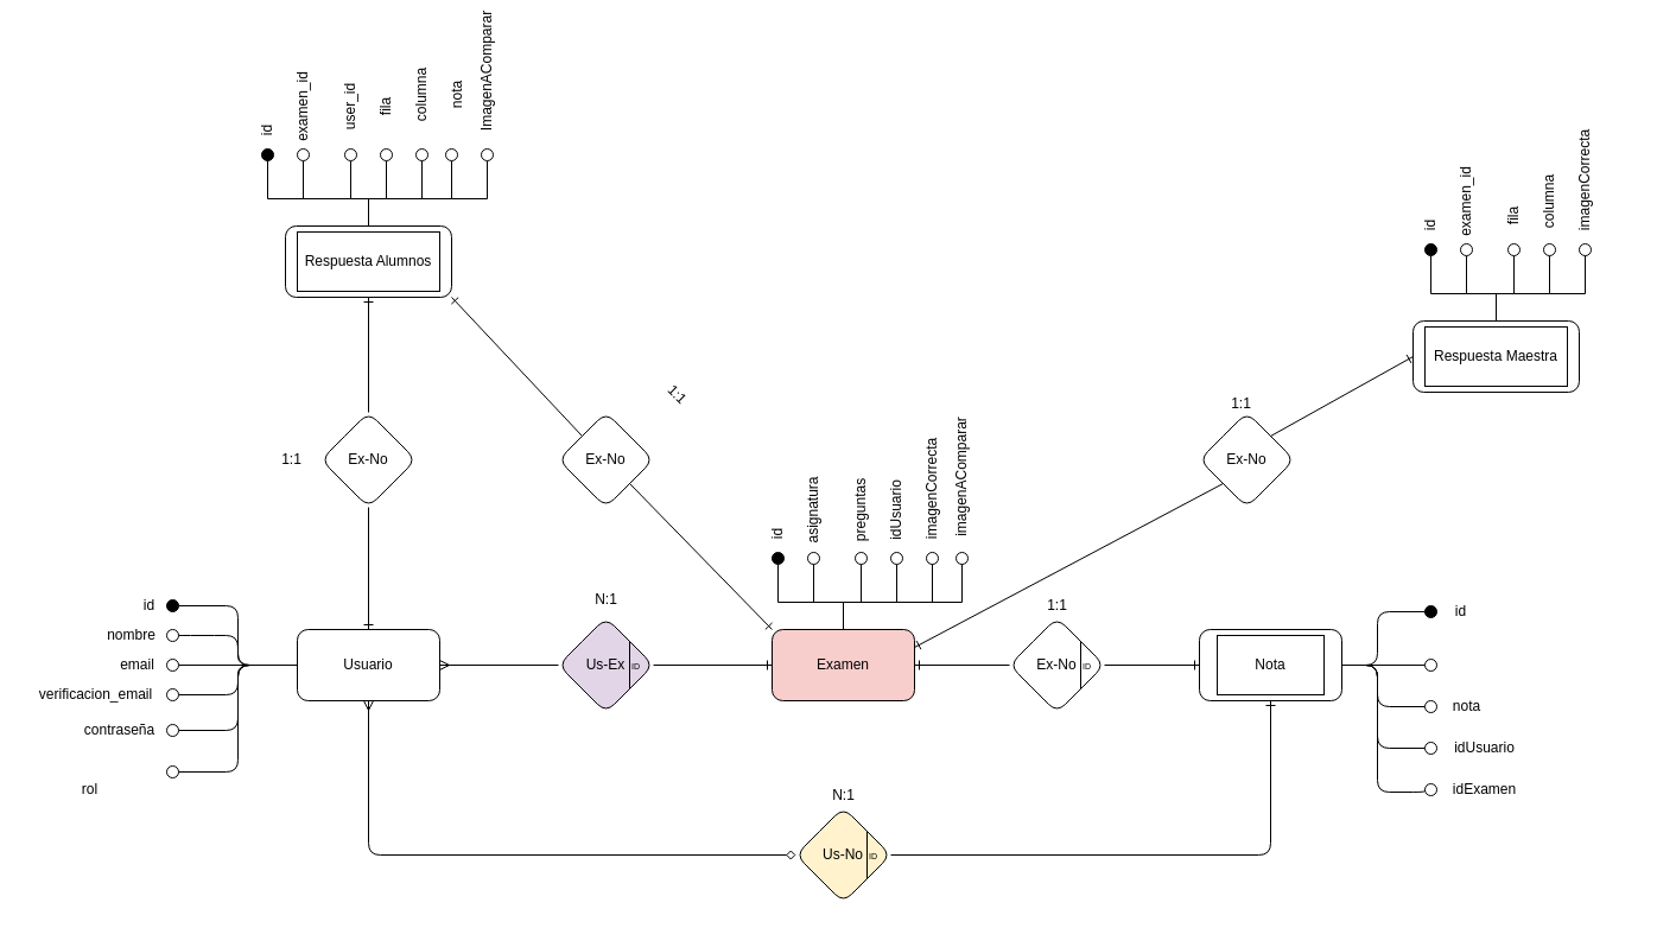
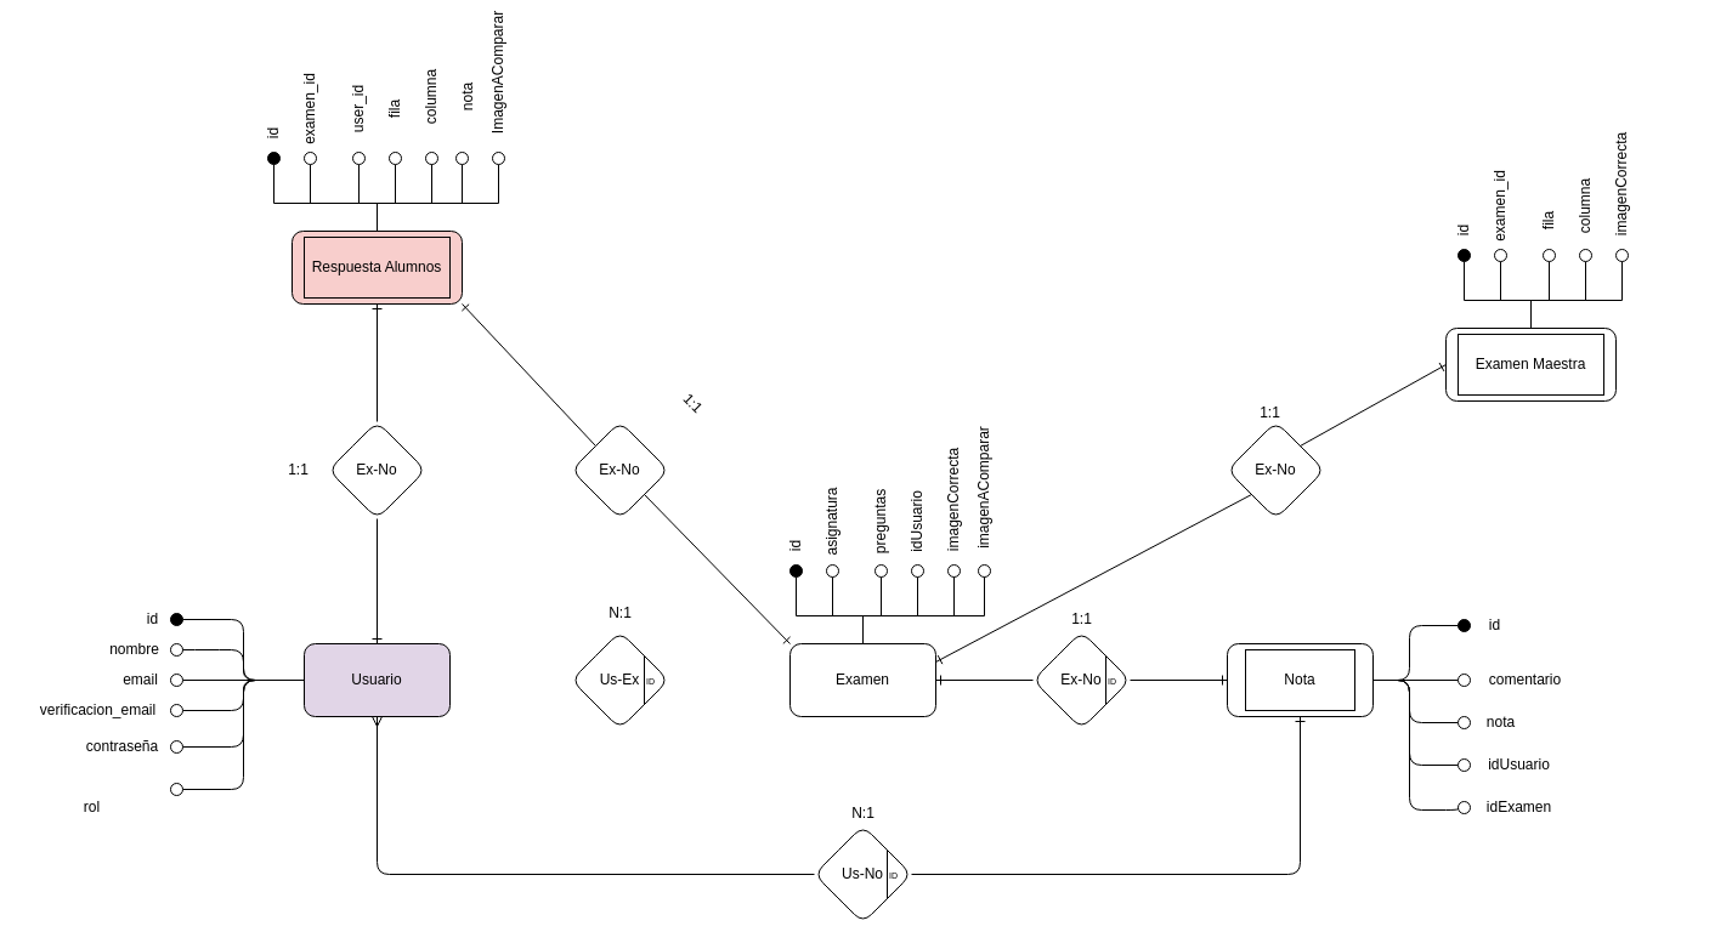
- <mxCell id="96" value="Respuesta Alumnos" style="rounded=1;whiteSpace=wrap;html=1;" vertex="1" parent="1"><mxGeometry x="240" y="165" width="140" height="60" as="geometry" /></mxCell>
+ <mxCell id="96" value="Respuesta Alumnos" style="rounded=1;whiteSpace=wrap;html=1;fillColor=#f8cecc;" vertex="1" parent="1"><mxGeometry x="240" y="165" width="140" height="60" as="geometry" /></mxCell>
- <mxCell id="75" value="Respuesta Maestra" style="rounded=1;whiteSpace=wrap;html=1;" vertex="1" parent="1"><mxGeometry x="1190" y="245" width="140" height="60" as="geometry" /></mxCell>
+ <mxCell id="75" value="Examen Maestra" style="rounded=1;whiteSpace=wrap;html=1;" vertex="1" parent="1"><mxGeometry x="1190" y="245" width="140" height="60" as="geometry" /></mxCell>
- <mxCell id="3" value="Usuario" style="rounded=1;whiteSpace=wrap;html=1;" vertex="1" parent="1"><mxGeometry x="250" y="505" width="120" height="60" as="geometry" /></mxCell>
+ <mxCell id="3" value="Usuario" style="rounded=1;whiteSpace=wrap;html=1;fillColor=#e1d5e7;" vertex="1" parent="1"><mxGeometry x="250" y="505" width="120" height="60" as="geometry" /></mxCell>
- <mxCell id="6" style="edgeStyle=none;html=1;entryX=1;entryY=0.5;entryDx=0;entryDy=0;startArrow=none;startFill=0;endArrow=ERmany;endFill=0;" edge="1" parent="1" source="8" target="3"><mxGeometry relative="1" as="geometry" /></mxCell>
- <mxCell id="8" value="Us-Ex" style="rhombus;whiteSpace=wrap;html=1;rounded=1;fillColor=#e1d5e7;" vertex="1" parent="1"><mxGeometry x="470" y="495" width="80" height="80" as="geometry" /></mxCell>
+ <mxCell id="8" value="Us-Ex" style="rhombus;whiteSpace=wrap;html=1;rounded=1;" vertex="1" parent="1"><mxGeometry x="470" y="495" width="80" height="80" as="geometry" /></mxCell>
- <mxCell id="7" style="edgeStyle=none;html=1;entryX=0;entryY=0.5;entryDx=0;entryDy=0;startArrow=none;startFill=0;endArrow=ERone;endFill=0;" edge="1" parent="1" source="8" target="5"><mxGeometry relative="1" as="geometry" /></mxCell>
- <mxCell id="5" value="Examen" style="rounded=1;whiteSpace=wrap;html=1;fillColor=#f8cecc;" vertex="1" parent="1"><mxGeometry x="650" y="505" width="120" height="60" as="geometry" /></mxCell>
+ <mxCell id="5" value="Examen" style="rounded=1;whiteSpace=wrap;html=1;" vertex="1" parent="1"><mxGeometry x="650" y="505" width="120" height="60" as="geometry" /></mxCell>
+ <mxCell id="64" value="comentario" style="text;html=1;align=center;verticalAlign=middle;resizable=0;points=[];autosize=1;strokeColor=none;fillColor=none;" vertex="1" parent="1"><mxGeometry x="1215" y="520" width="80" height="30" as="geometry" /></mxCell>
- <mxCell id="2" value="" style="edgeStyle=none;html=1;endArrow=diamond;endFill=0;startArrow=ERmany;startFill=0;" edge="1" parent="1" source="3" target="13"><mxGeometry relative="1" as="geometry"><Array as="points"><mxPoint x="310" y="695" /></Array></mxGeometry></mxCell>
+ <mxCell id="2" value="" style="edgeStyle=none;html=1;endArrow=none;endFill=0;startArrow=ERmany;startFill=0;" edge="1" parent="1" source="3" target="13"><mxGeometry relative="1" as="geometry"><Array as="points"><mxPoint x="310" y="695" /></Array></mxGeometry></mxCell>
- <mxCell id="13" value="Us-No" style="rhombus;whiteSpace=wrap;html=1;rounded=1;fillColor=#fff2cc;" vertex="1" parent="1"><mxGeometry x="670" y="655" width="80" height="80" as="geometry" /></mxCell>
+ <mxCell id="13" value="Us-No" style="rhombus;whiteSpace=wrap;html=1;rounded=1;" vertex="1" parent="1"><mxGeometry x="670" y="655" width="80" height="80" as="geometry" /></mxCell>
